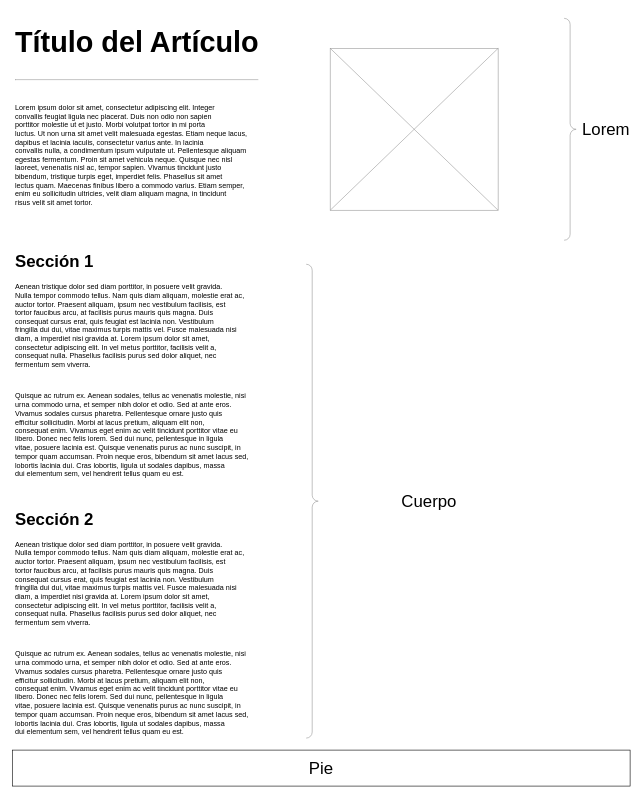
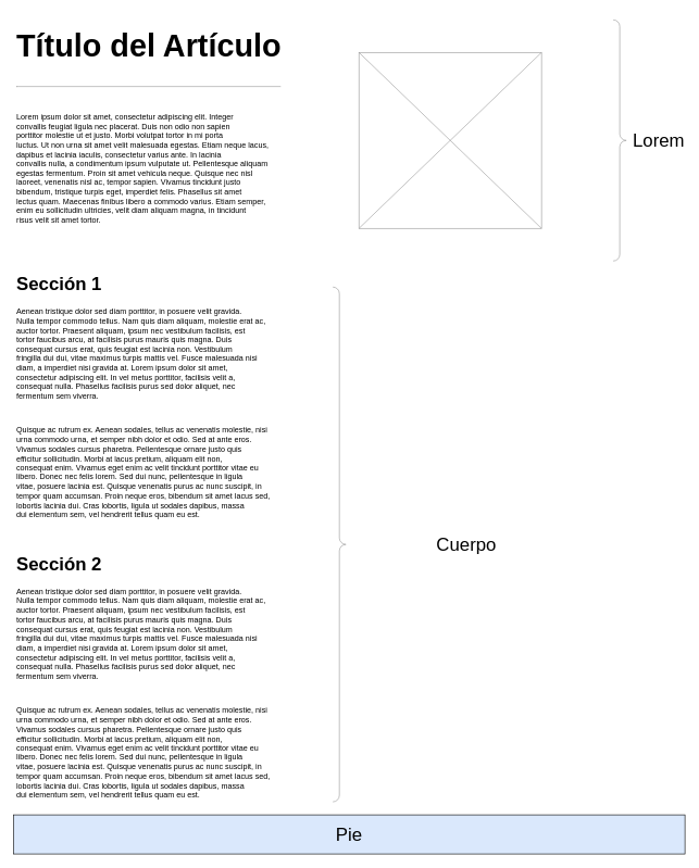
- <mxCell id="5" value="Pie" style="rounded=0;whiteSpace=wrap;html=1;fontSize=28;" vertex="1" parent="1"><mxGeometry x="20" y="1250" width="1030" height="60" as="geometry" /></mxCell>
+ <mxCell id="5" value="Pie" style="rounded=0;whiteSpace=wrap;html=1;fontSize=28;fillColor=#dae8fc;" vertex="1" parent="1"><mxGeometry x="20" y="1250" width="1030" height="60" as="geometry" /></mxCell>
